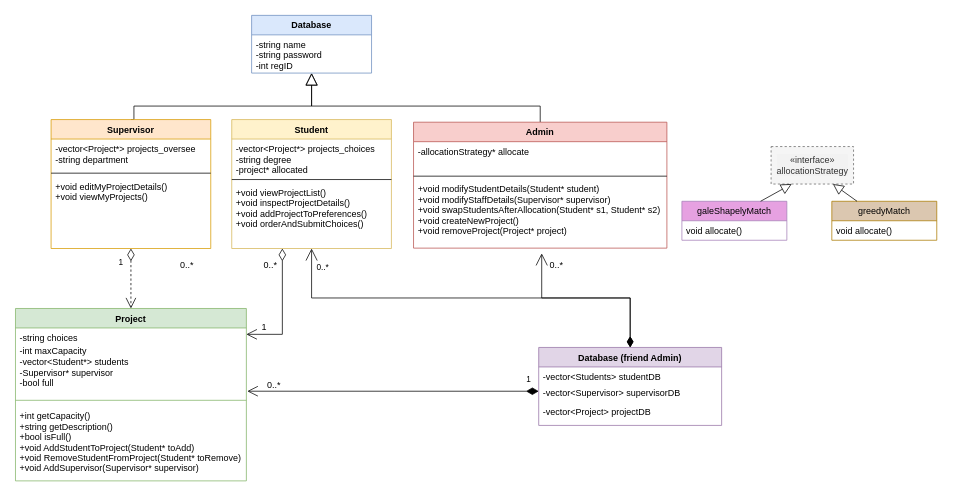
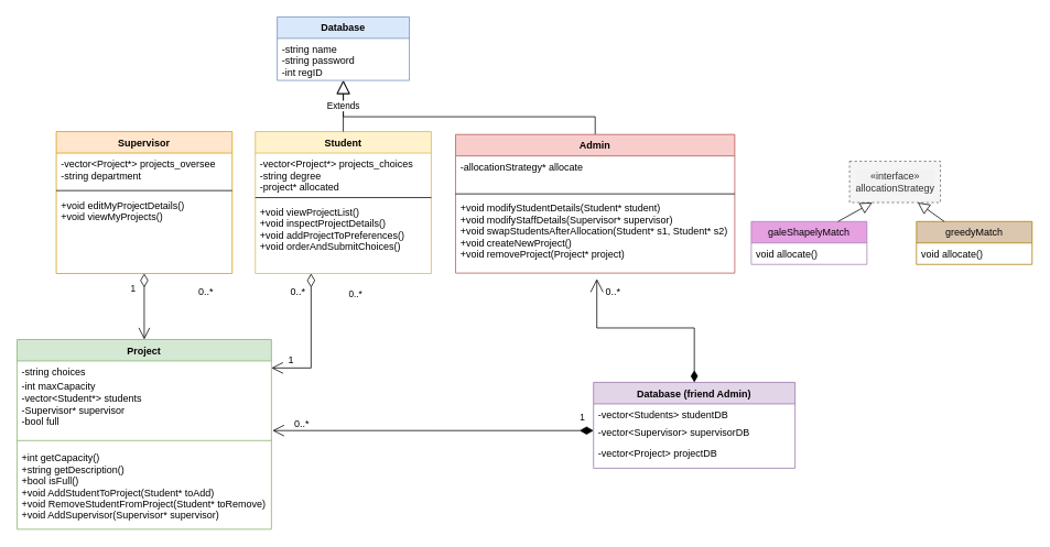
- <mxCell id="2" style="edgeStyle=orthogonalEdgeStyle;rounded=0;orthogonalLoop=1;jettySize=auto;html=1;exitX=0.5;exitY=1;exitDx=0;exitDy=0;entryX=0.5;entryY=0;entryDx=0;entryDy=0;startArrow=block;startFill=0;endArrow=none;endFill=0;startSize=14;endSize=12;" parent="1" source="4" target="6" edge="1"><mxGeometry relative="1" as="geometry"><Array as="points"><mxPoint x="415" y="141" /><mxPoint x="178" y="141" /></Array></mxGeometry></mxCell>
+ <mxCell id="45" value="Extends" style="edgeStyle=orthogonalEdgeStyle;rounded=0;orthogonalLoop=1;jettySize=auto;html=1;exitX=0.5;exitY=1;exitDx=0;exitDy=0;entryX=0.5;entryY=0;entryDx=0;entryDy=0;startArrow=block;startFill=0;endArrow=none;endFill=0;startSize=14;endSize=12;" parent="1" source="4" target="11" edge="1"><mxGeometry relative="1" as="geometry" /></mxCell>
- <mxCell id="10" style="edgeStyle=orthogonalEdgeStyle;rounded=0;orthogonalLoop=1;jettySize=auto;html=1;exitX=0.5;exitY=1;exitDx=0;exitDy=0;startArrow=open;startFill=0;endArrow=diamondThin;endFill=1;startSize=14;endSize=12;entryX=0.5;entryY=0;entryDx=0;entryDy=0;" parent="1" source="11" target="26" edge="1"><mxGeometry relative="1" as="geometry"><mxPoint x="522.288" y="395.831" as="targetPoint" /></mxGeometry></mxCell>
- <mxCell id="36" value="1" style="endArrow=open;html=1;endSize=12;startArrow=diamondThin;startSize=14;startFill=0;edgeStyle=orthogonalEdgeStyle;align=left;verticalAlign=bottom;rounded=0;entryX=0.5;entryY=0;entryDx=0;entryDy=0;exitX=0.5;exitY=1;exitDx=0;exitDy=0;dashed=1;" parent="1" source="6" target="30" edge="1"><mxGeometry x="-0.325" y="-18" relative="1" as="geometry"><mxPoint x="156" y="216" as="sourcePoint" /><mxPoint x="118" y="443" as="targetPoint" /><Array as="points" /><mxPoint as="offset" /></mxGeometry></mxCell>
+ <mxCell id="36" value="1" style="endArrow=open;html=1;endSize=12;startArrow=diamondThin;startSize=14;startFill=0;edgeStyle=orthogonalEdgeStyle;align=left;verticalAlign=bottom;rounded=0;entryX=0.5;entryY=0;entryDx=0;entryDy=0;exitX=0.5;exitY=1;exitDx=0;exitDy=0;" parent="1" source="6" target="30" edge="1"><mxGeometry x="-0.325" y="-18" relative="1" as="geometry"><mxPoint x="156" y="216" as="sourcePoint" /><mxPoint x="118" y="443" as="targetPoint" /><Array as="points" /><mxPoint as="offset" /></mxGeometry></mxCell>
